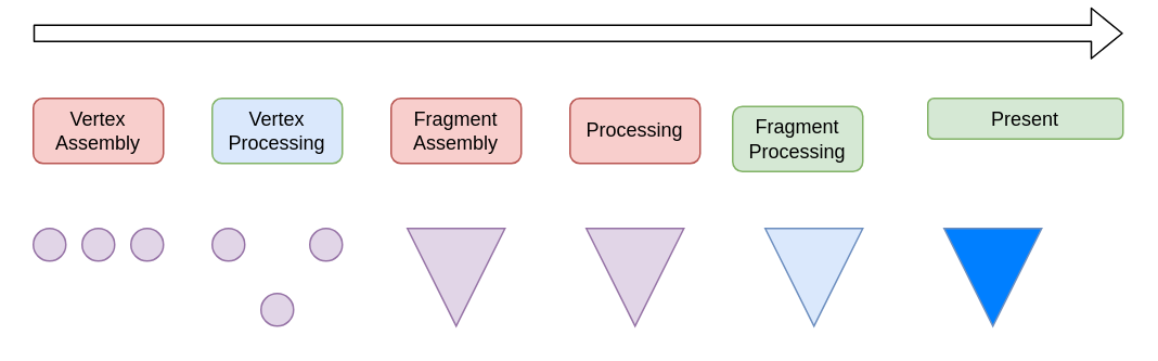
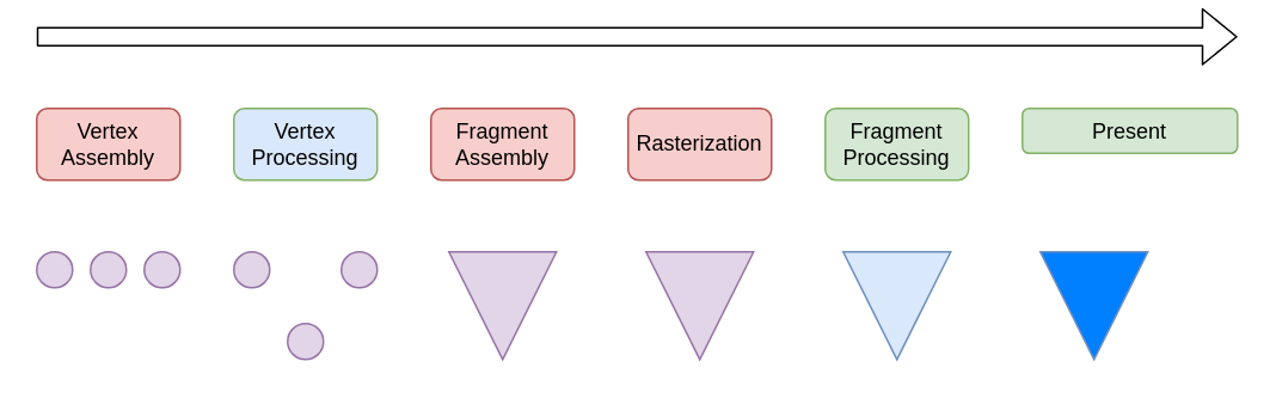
- <mxCell id="6" value="Processing" style="rounded=1;whiteSpace=wrap;html=1;fillColor=#f8cecc;strokeColor=#b85450;" vertex="1" parent="1"><mxGeometry x="350" y="60" width="80" height="40" as="geometry" /></mxCell>
+ <mxCell id="6" value="Rasterization" style="rounded=1;whiteSpace=wrap;html=1;fillColor=#f8cecc;strokeColor=#b85450;" vertex="1" parent="1"><mxGeometry x="350" y="60" width="80" height="40" as="geometry" /></mxCell>
- <mxCell id="7" value="Fragment&lt;br&gt;Processing" style="rounded=1;whiteSpace=wrap;html=1;fillColor=#d5e8d4;strokeColor=#82b366;" vertex="1" parent="1"><mxGeometry x="450" y="65" width="80" height="40" as="geometry" /></mxCell>
+ <mxCell id="7" value="Fragment&lt;br&gt;Processing" style="rounded=1;whiteSpace=wrap;html=1;fillColor=#d5e8d4;strokeColor=#82b366;" vertex="1" parent="1"><mxGeometry x="460" y="60" width="80" height="40" as="geometry" /></mxCell>
